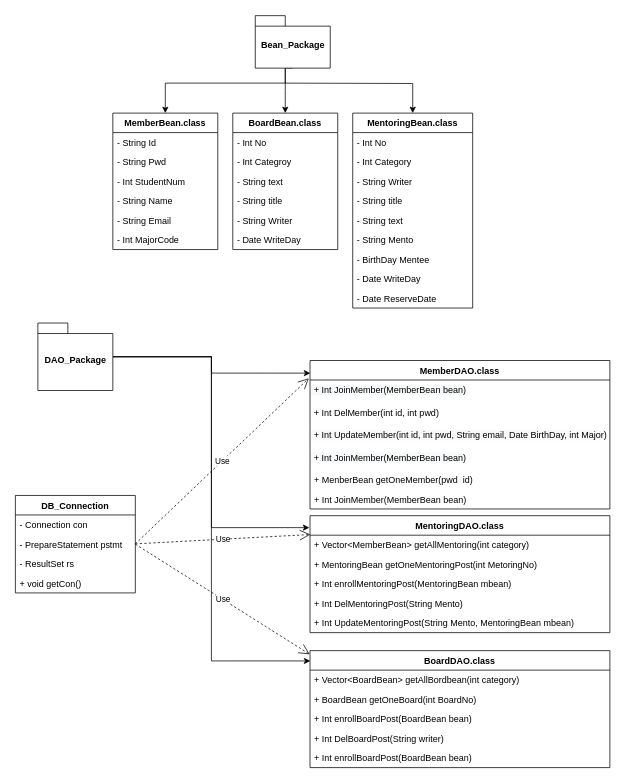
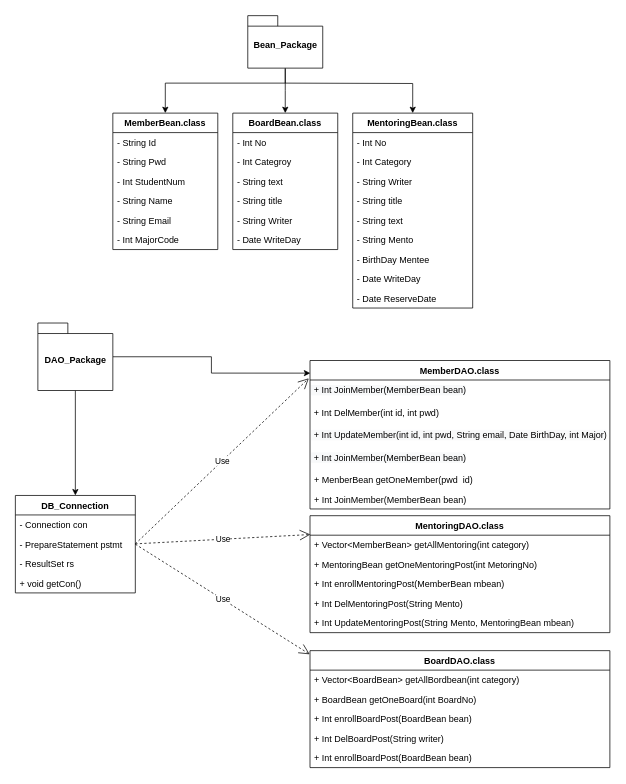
- <mxCell id="48" value="Bean_Package" style="shape=folder;fontStyle=1;spacingTop=10;tabWidth=40;tabHeight=14;tabPosition=left;html=1;" parent="1" vertex="1"><mxGeometry x="340" y="20" width="100" height="70" as="geometry" /></mxCell>
+ <mxCell id="48" value="Bean_Package" style="shape=folder;fontStyle=1;spacingTop=10;tabWidth=40;tabHeight=14;tabPosition=left;html=1;" parent="1" vertex="1"><mxGeometry x="330" y="20" width="100" height="70" as="geometry" /></mxCell>
+ <mxCell id="49" style="edgeStyle=orthogonalEdgeStyle;rounded=0;orthogonalLoop=1;jettySize=auto;html=1;" parent="1" source="53" target="54" edge="1"><mxGeometry relative="1" as="geometry" /></mxCell>
- <mxCell id="52" style="edgeStyle=orthogonalEdgeStyle;rounded=0;orthogonalLoop=1;jettySize=auto;html=1;entryX=-0.002;entryY=0.102;entryDx=0;entryDy=0;entryPerimeter=0;" parent="1" source="53" target="32" edge="1"><mxGeometry relative="1" as="geometry" /></mxCell>
- <mxCell id="35" value="+ Int enrollMentoringPost(MentoringBean mbean)" style="text;strokeColor=none;fillColor=none;align=left;verticalAlign=top;spacingLeft=4;spacingRight=4;overflow=hidden;rotatable=0;points=[[0,0.5],[1,0.5]];portConstraint=eastwest;" parent="32" vertex="1"><mxGeometry y="78" width="400" height="26" as="geometry" /></mxCell>
+ <mxCell id="35" value="+ Int enrollMentoringPost(MemberBean mbean)" style="text;strokeColor=none;fillColor=none;align=left;verticalAlign=top;spacingLeft=4;spacingRight=4;overflow=hidden;rotatable=0;points=[[0,0.5],[1,0.5]];portConstraint=eastwest;" parent="32" vertex="1"><mxGeometry y="78" width="400" height="26" as="geometry" /></mxCell>
- <mxCell id="51" style="edgeStyle=orthogonalEdgeStyle;rounded=0;orthogonalLoop=1;jettySize=auto;html=1;entryX=0.001;entryY=0.088;entryDx=0;entryDy=0;entryPerimeter=0;" parent="1" source="53" target="19" edge="1"><mxGeometry relative="1" as="geometry" /></mxCell>
